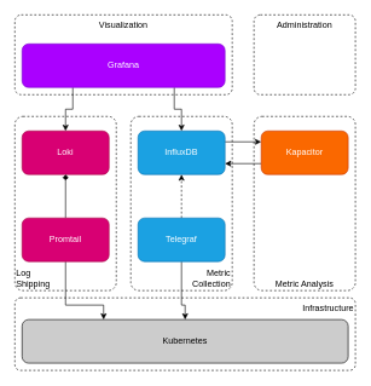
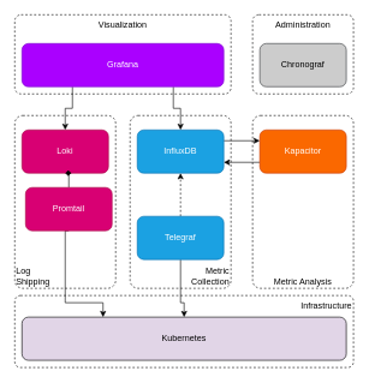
+ <mxCell id="22" value="Chronograf" style="rounded=1;whiteSpace=wrap;html=1;fillColor=#CCCCCC;strokeColor=#36393d;" parent="1" vertex="1"><mxGeometry x="360" y="60" width="120" height="60" as="geometry" /></mxCell>
- <mxCell id="16" value="Promtail" style="rounded=1;whiteSpace=wrap;html=1;fillColor=#d80073;strokeColor=#A50040;fontColor=#ffffff;" parent="1" vertex="1"><mxGeometry x="30" y="300" width="120" height="60" as="geometry" /></mxCell>
+ <mxCell id="16" value="Promtail" style="rounded=1;whiteSpace=wrap;html=1;fillColor=#d80073;strokeColor=#A50040;fontColor=#ffffff;" parent="1" vertex="1"><mxGeometry x="35" y="260" width="120" height="60" as="geometry" /></mxCell>
- <mxCell id="23" value="Kubernetes" style="rounded=1;whiteSpace=wrap;html=1;fillColor=#CCCCCC;strokeColor=#000000;" vertex="1" parent="1"><mxGeometry x="30" y="440" width="450" height="60" as="geometry" /></mxCell>
+ <mxCell id="23" value="Kubernetes" style="rounded=1;whiteSpace=wrap;html=1;fillColor=#e1d5e7;strokeColor=#000000;" vertex="1" parent="1"><mxGeometry x="30" y="440" width="450" height="60" as="geometry" /></mxCell>
